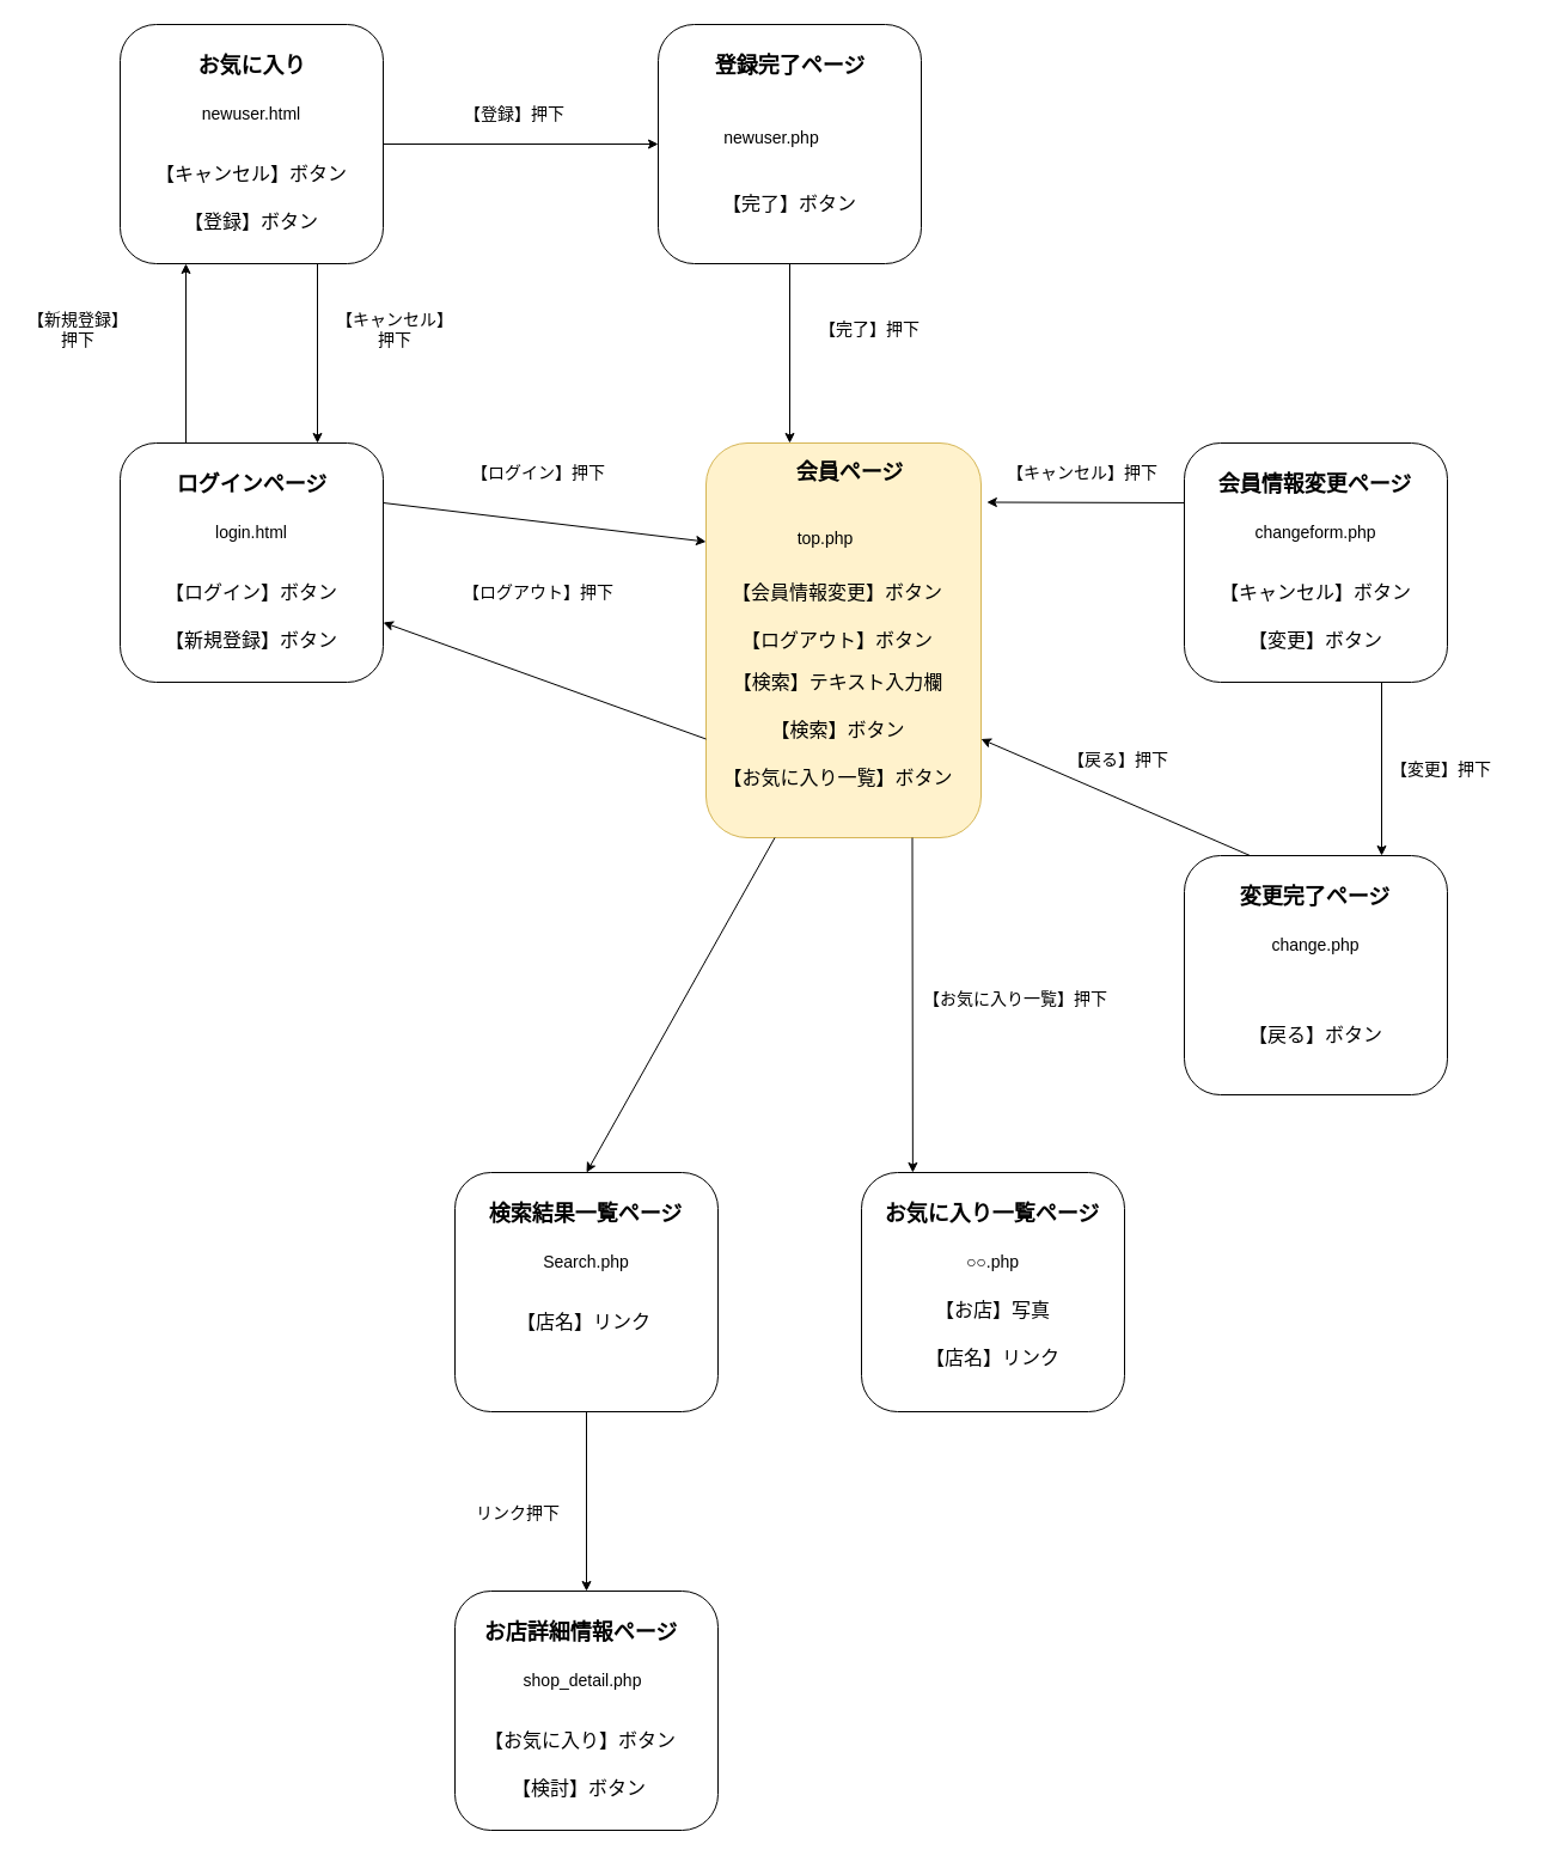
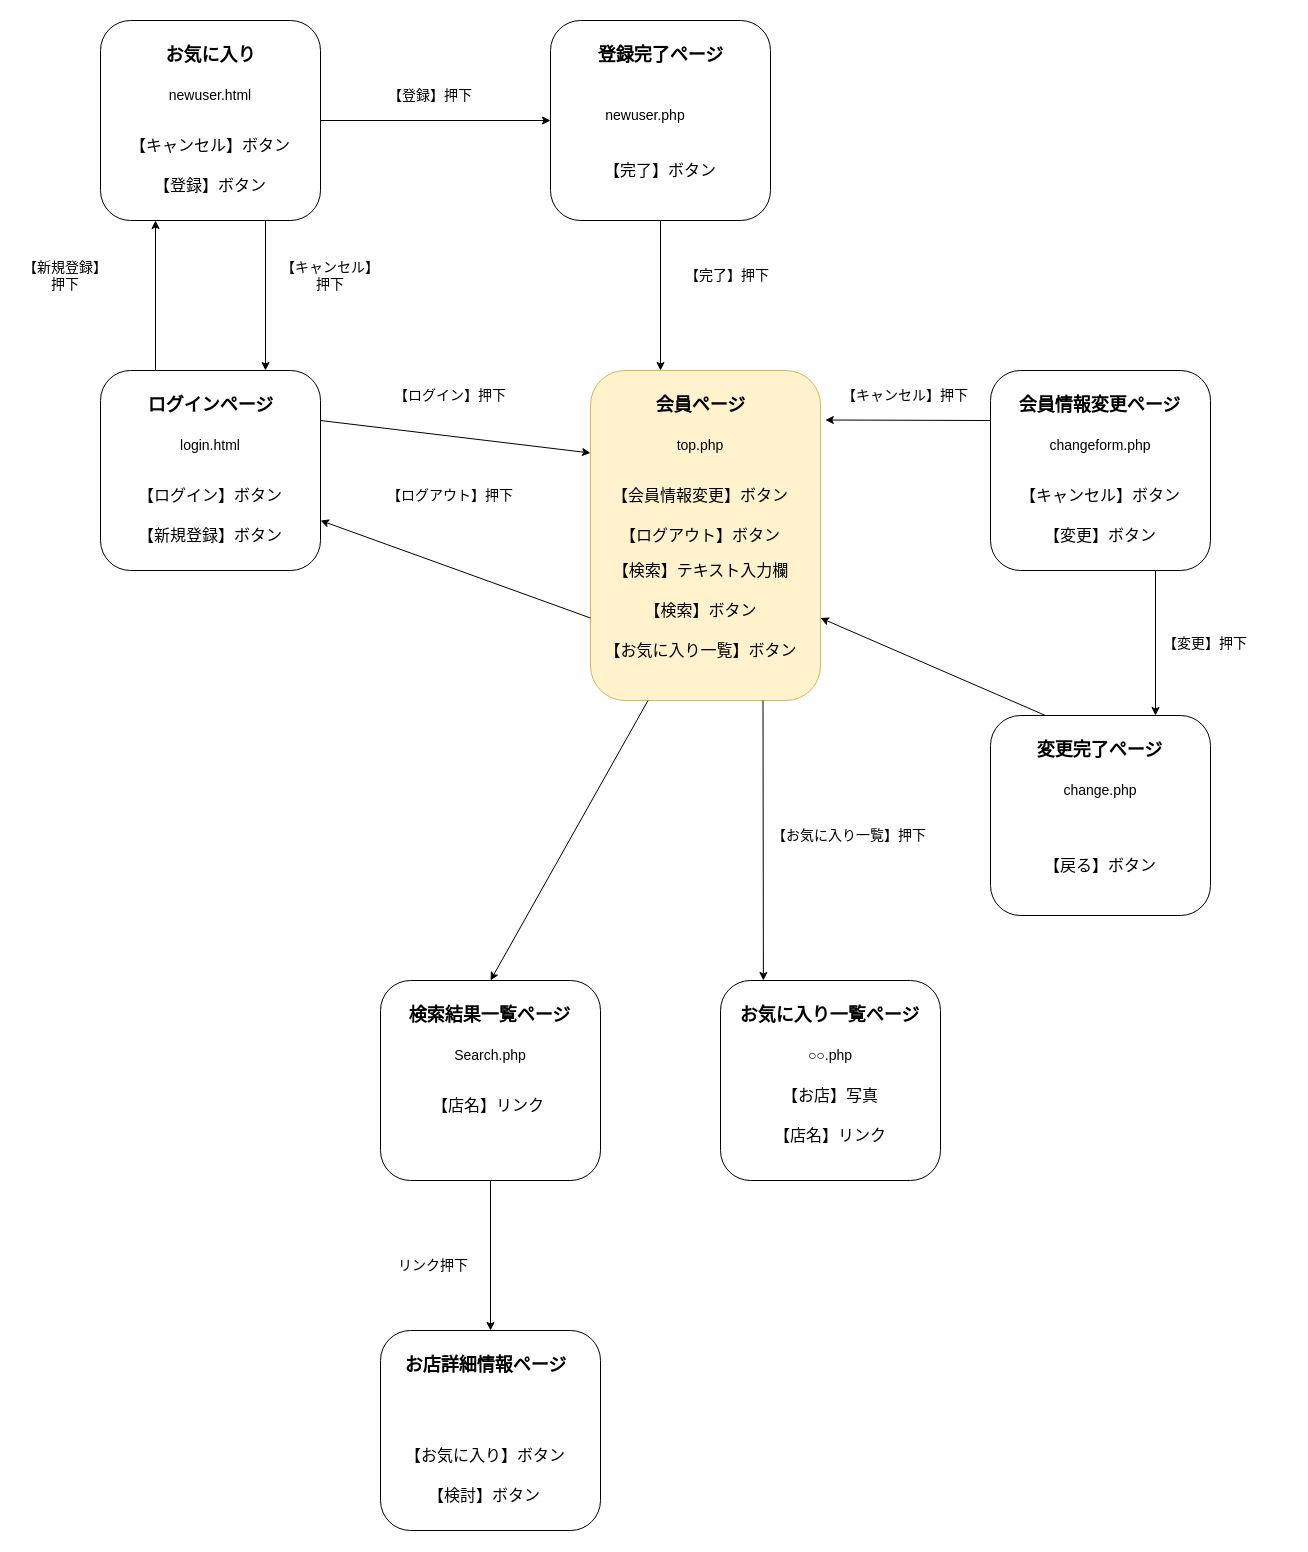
- <mxCell id="8" value="会員ページ" style="text;html=1;strokeColor=none;fillColor=none;align=center;verticalAlign=middle;whiteSpace=wrap;rounded=0;fontStyle=1;fontSize=18;" parent="6" vertex="1"><mxGeometry x="47.5" y="10" width="145" height="30" as="geometry" /></mxCell>
+ <mxCell id="8" value="会員ページ" style="text;html=1;strokeColor=none;fillColor=none;align=center;verticalAlign=middle;whiteSpace=wrap;rounded=0;fontStyle=1;fontSize=18;" parent="6" vertex="1"><mxGeometry x="37.5" y="20" width="145" height="30" as="geometry" /></mxCell>
- <mxCell id="9" value="top.php" style="text;html=1;strokeColor=none;fillColor=none;align=center;verticalAlign=middle;whiteSpace=wrap;rounded=0;fontSize=14;" parent="6" vertex="1"><mxGeometry x="40" y="65" width="120" height="30" as="geometry" /></mxCell>
+ <mxCell id="9" value="top.php" style="text;html=1;strokeColor=none;fillColor=none;align=center;verticalAlign=middle;whiteSpace=wrap;rounded=0;fontSize=14;" parent="6" vertex="1"><mxGeometry x="50" y="60" width="120" height="30" as="geometry" /></mxCell>
- <mxCell id="39" value="【戻る】押下" style="text;html=1;strokeColor=none;fillColor=none;align=center;verticalAlign=middle;whiteSpace=wrap;rounded=0;fontSize=14;" parent="4" vertex="1"><mxGeometry x="770" y="250" width="130" height="30" as="geometry" /></mxCell>
- <mxCell id="74" value="shop_detail.php" style="text;html=1;strokeColor=none;fillColor=none;align=center;verticalAlign=middle;whiteSpace=wrap;rounded=0;fontSize=14;" vertex="1" parent="1"><mxGeometry x="426.5" y="1390" width="120" height="30" as="geometry" /></mxCell>
